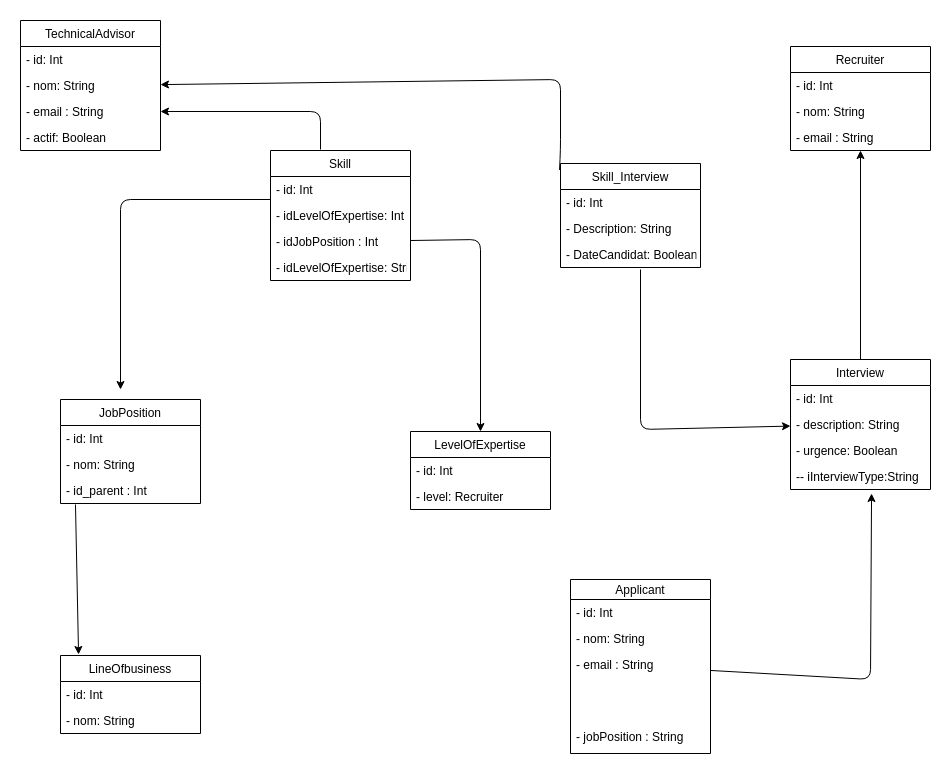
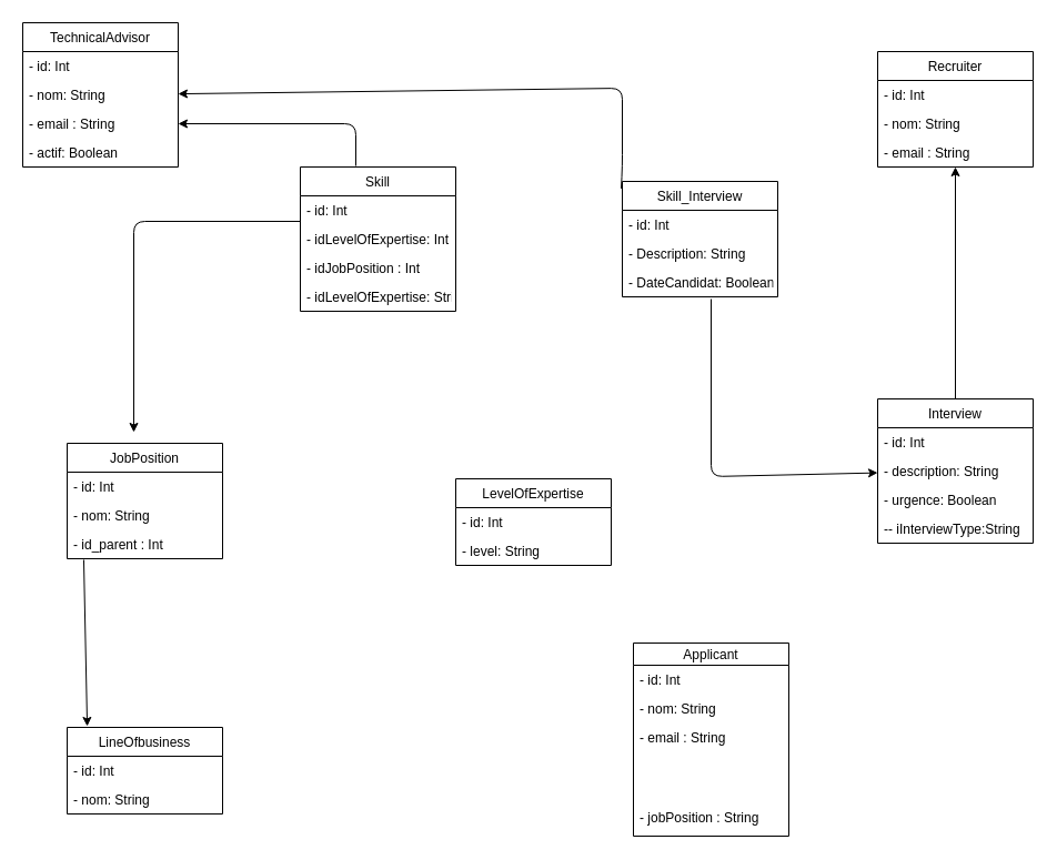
- <mxCell id="26" style="edgeStyle=none;html=1;" parent="1" source="30" target="37" edge="1"><mxGeometry relative="1" as="geometry"><Array as="points"><mxPoint x="480" y="239" /></Array></mxGeometry></mxCell>
- <mxCell id="39" value="- level: Recruiter" style="text;strokeColor=none;fillColor=none;align=left;verticalAlign=top;spacingLeft=4;spacingRight=4;overflow=hidden;rotatable=0;points=[[0,0.5],[1,0.5]];portConstraint=eastwest;" parent="37" vertex="1"><mxGeometry y="52" width="140" height="26" as="geometry" /></mxCell>
+ <mxCell id="39" value="- level: String" style="text;strokeColor=none;fillColor=none;align=left;verticalAlign=top;spacingLeft=4;spacingRight=4;overflow=hidden;rotatable=0;points=[[0,0.5],[1,0.5]];portConstraint=eastwest;" parent="37" vertex="1"><mxGeometry y="52" width="140" height="26" as="geometry" /></mxCell>
- <mxCell id="17" style="edgeStyle=none;html=1;entryX=0.579;entryY=1.154;entryDx=0;entryDy=0;entryPerimeter=0;" parent="1" source="18" target="7" edge="1"><mxGeometry relative="1" as="geometry"><Array as="points"><mxPoint x="870" y="679" /></Array></mxGeometry></mxCell>
